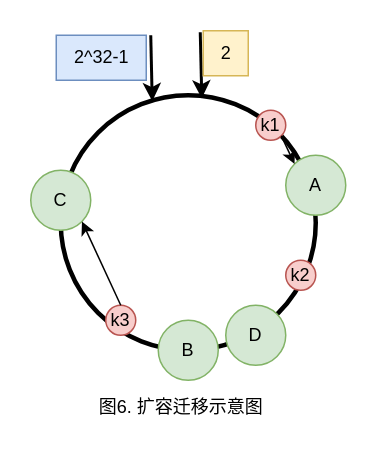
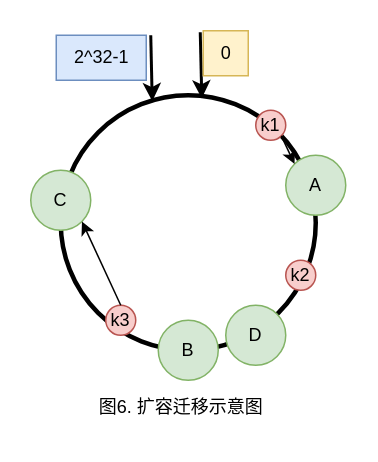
- <mxCell id="5" value="2" style="text;html=1;align=center;verticalAlign=middle;resizable=0;points=[];autosize=1;strokeColor=#d6b656;fillColor=#fff2cc;" parent="1" vertex="1"><mxGeometry x="135" y="20" width="30" height="30" as="geometry" /></mxCell>
+ <mxCell id="5" value="0" style="text;html=1;align=center;verticalAlign=middle;resizable=0;points=[];autosize=1;strokeColor=#d6b656;fillColor=#fff2cc;" parent="1" vertex="1"><mxGeometry x="135" y="20" width="30" height="30" as="geometry" /></mxCell>
